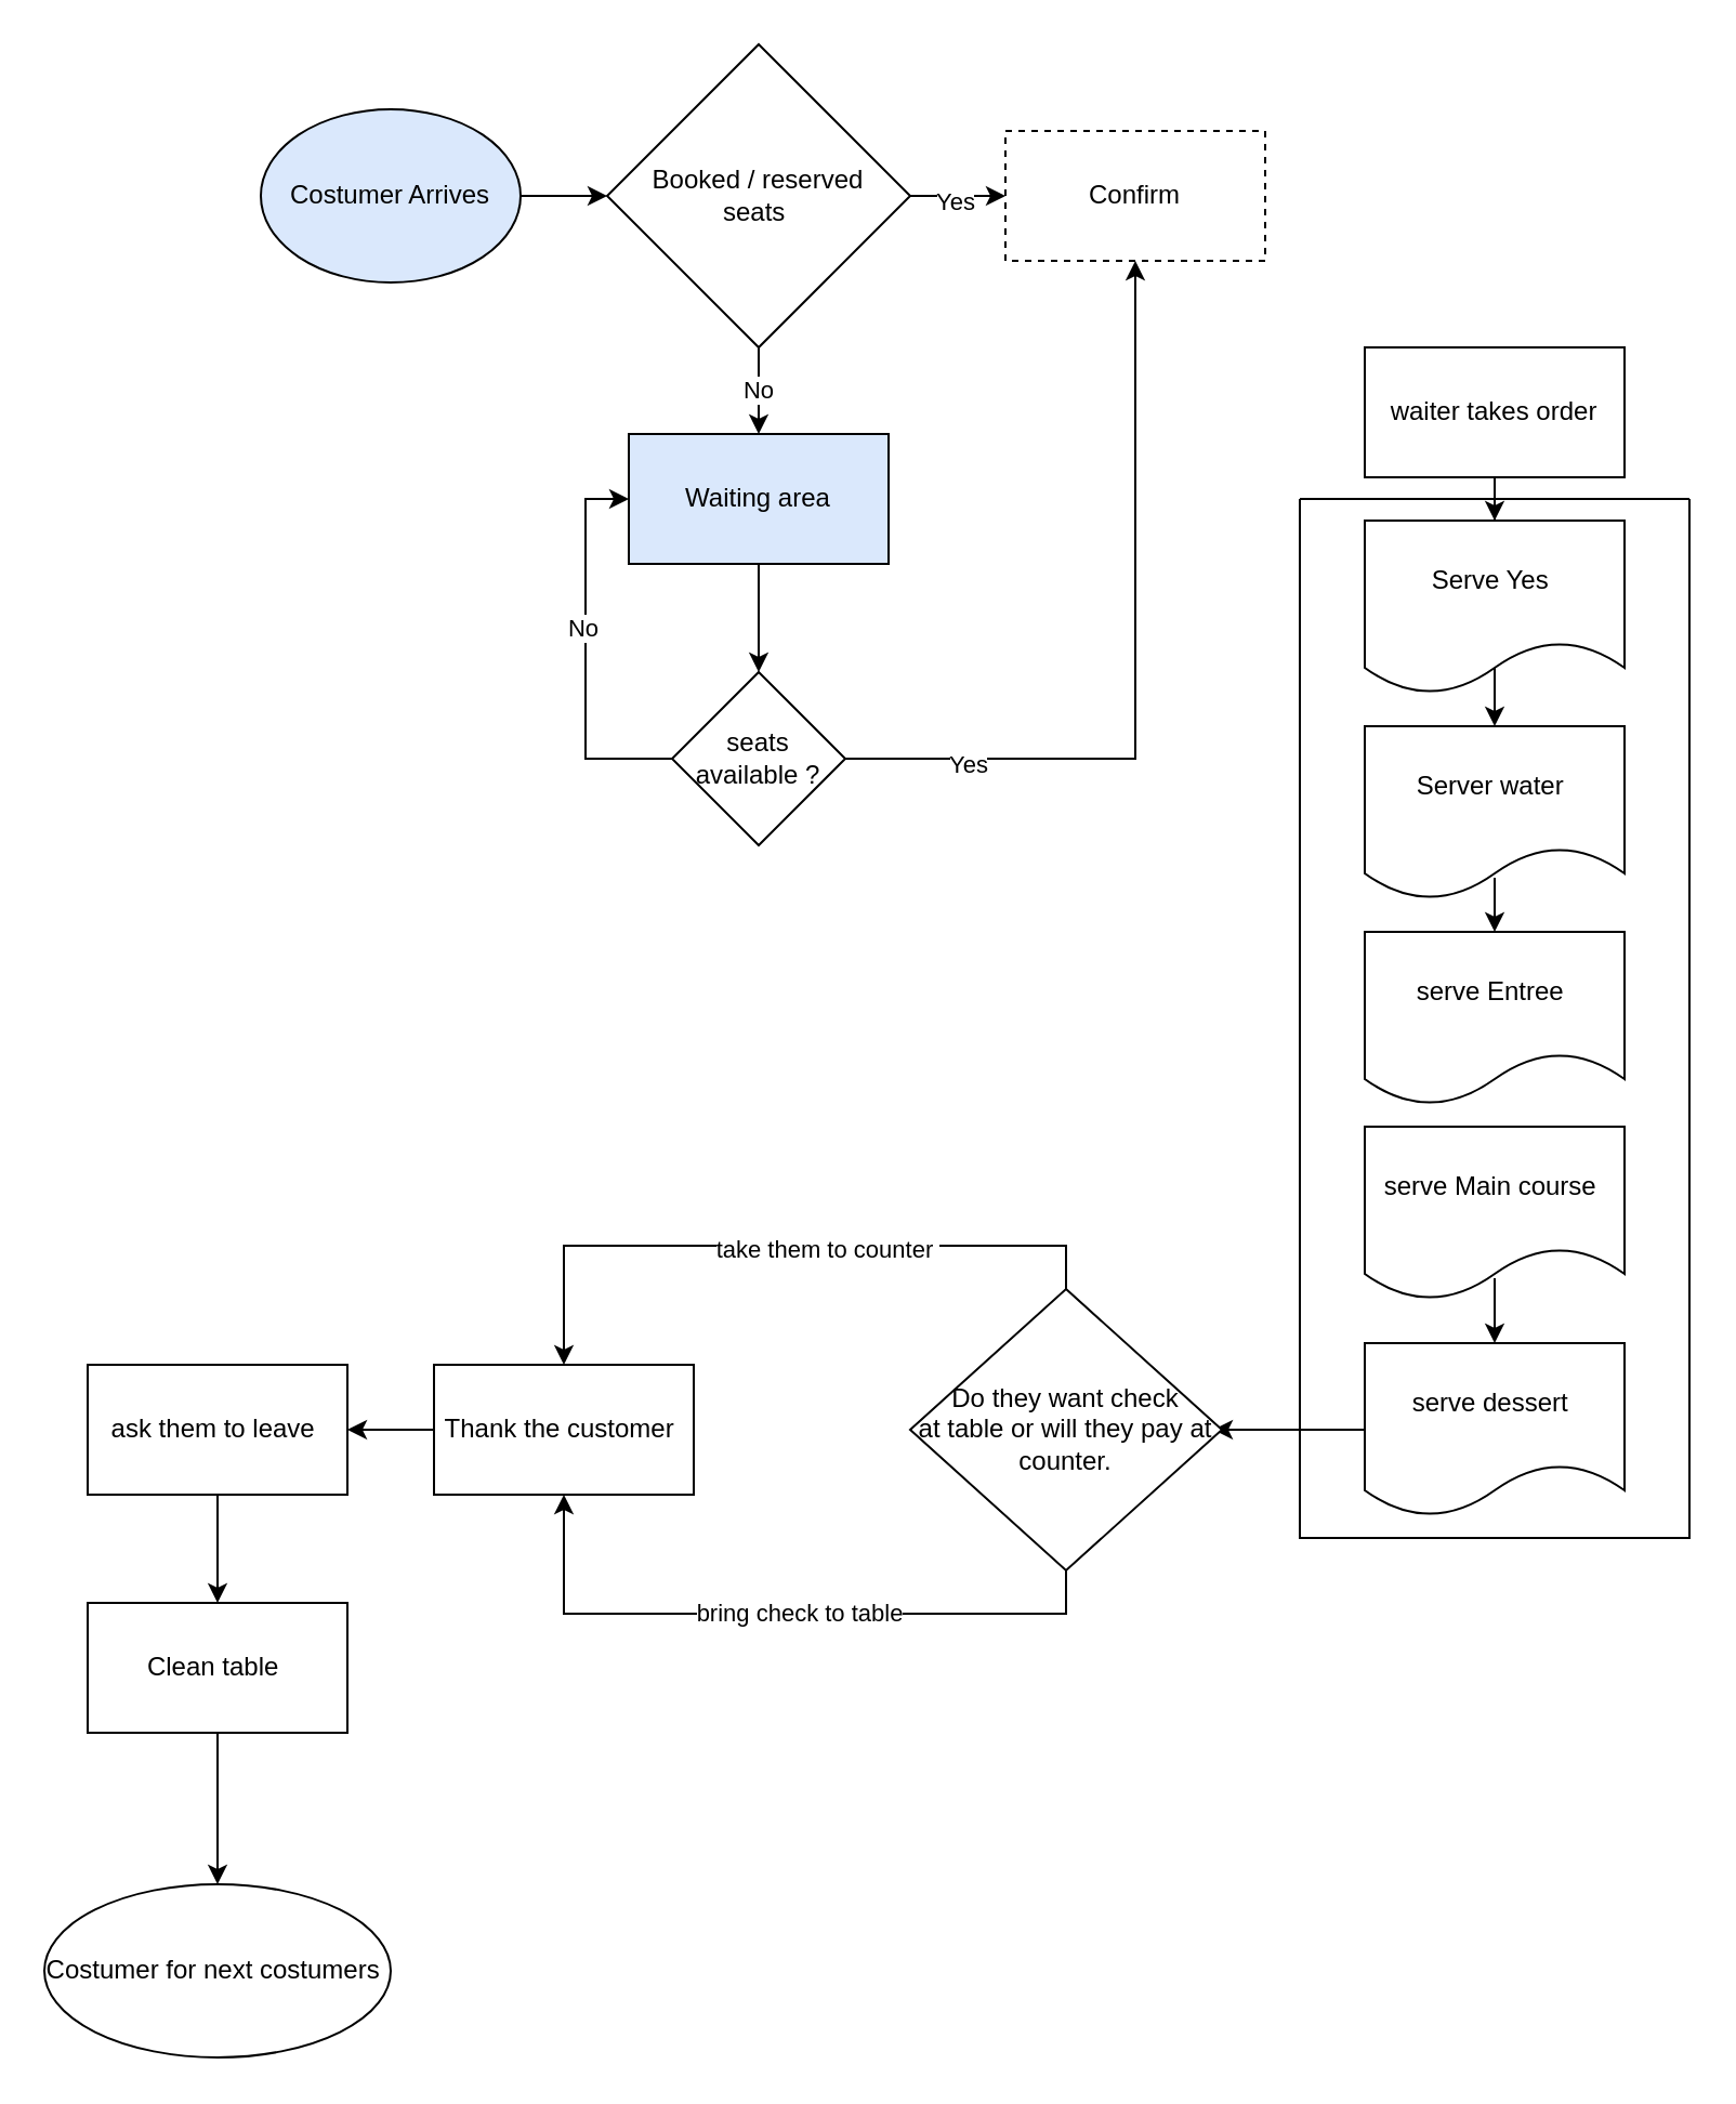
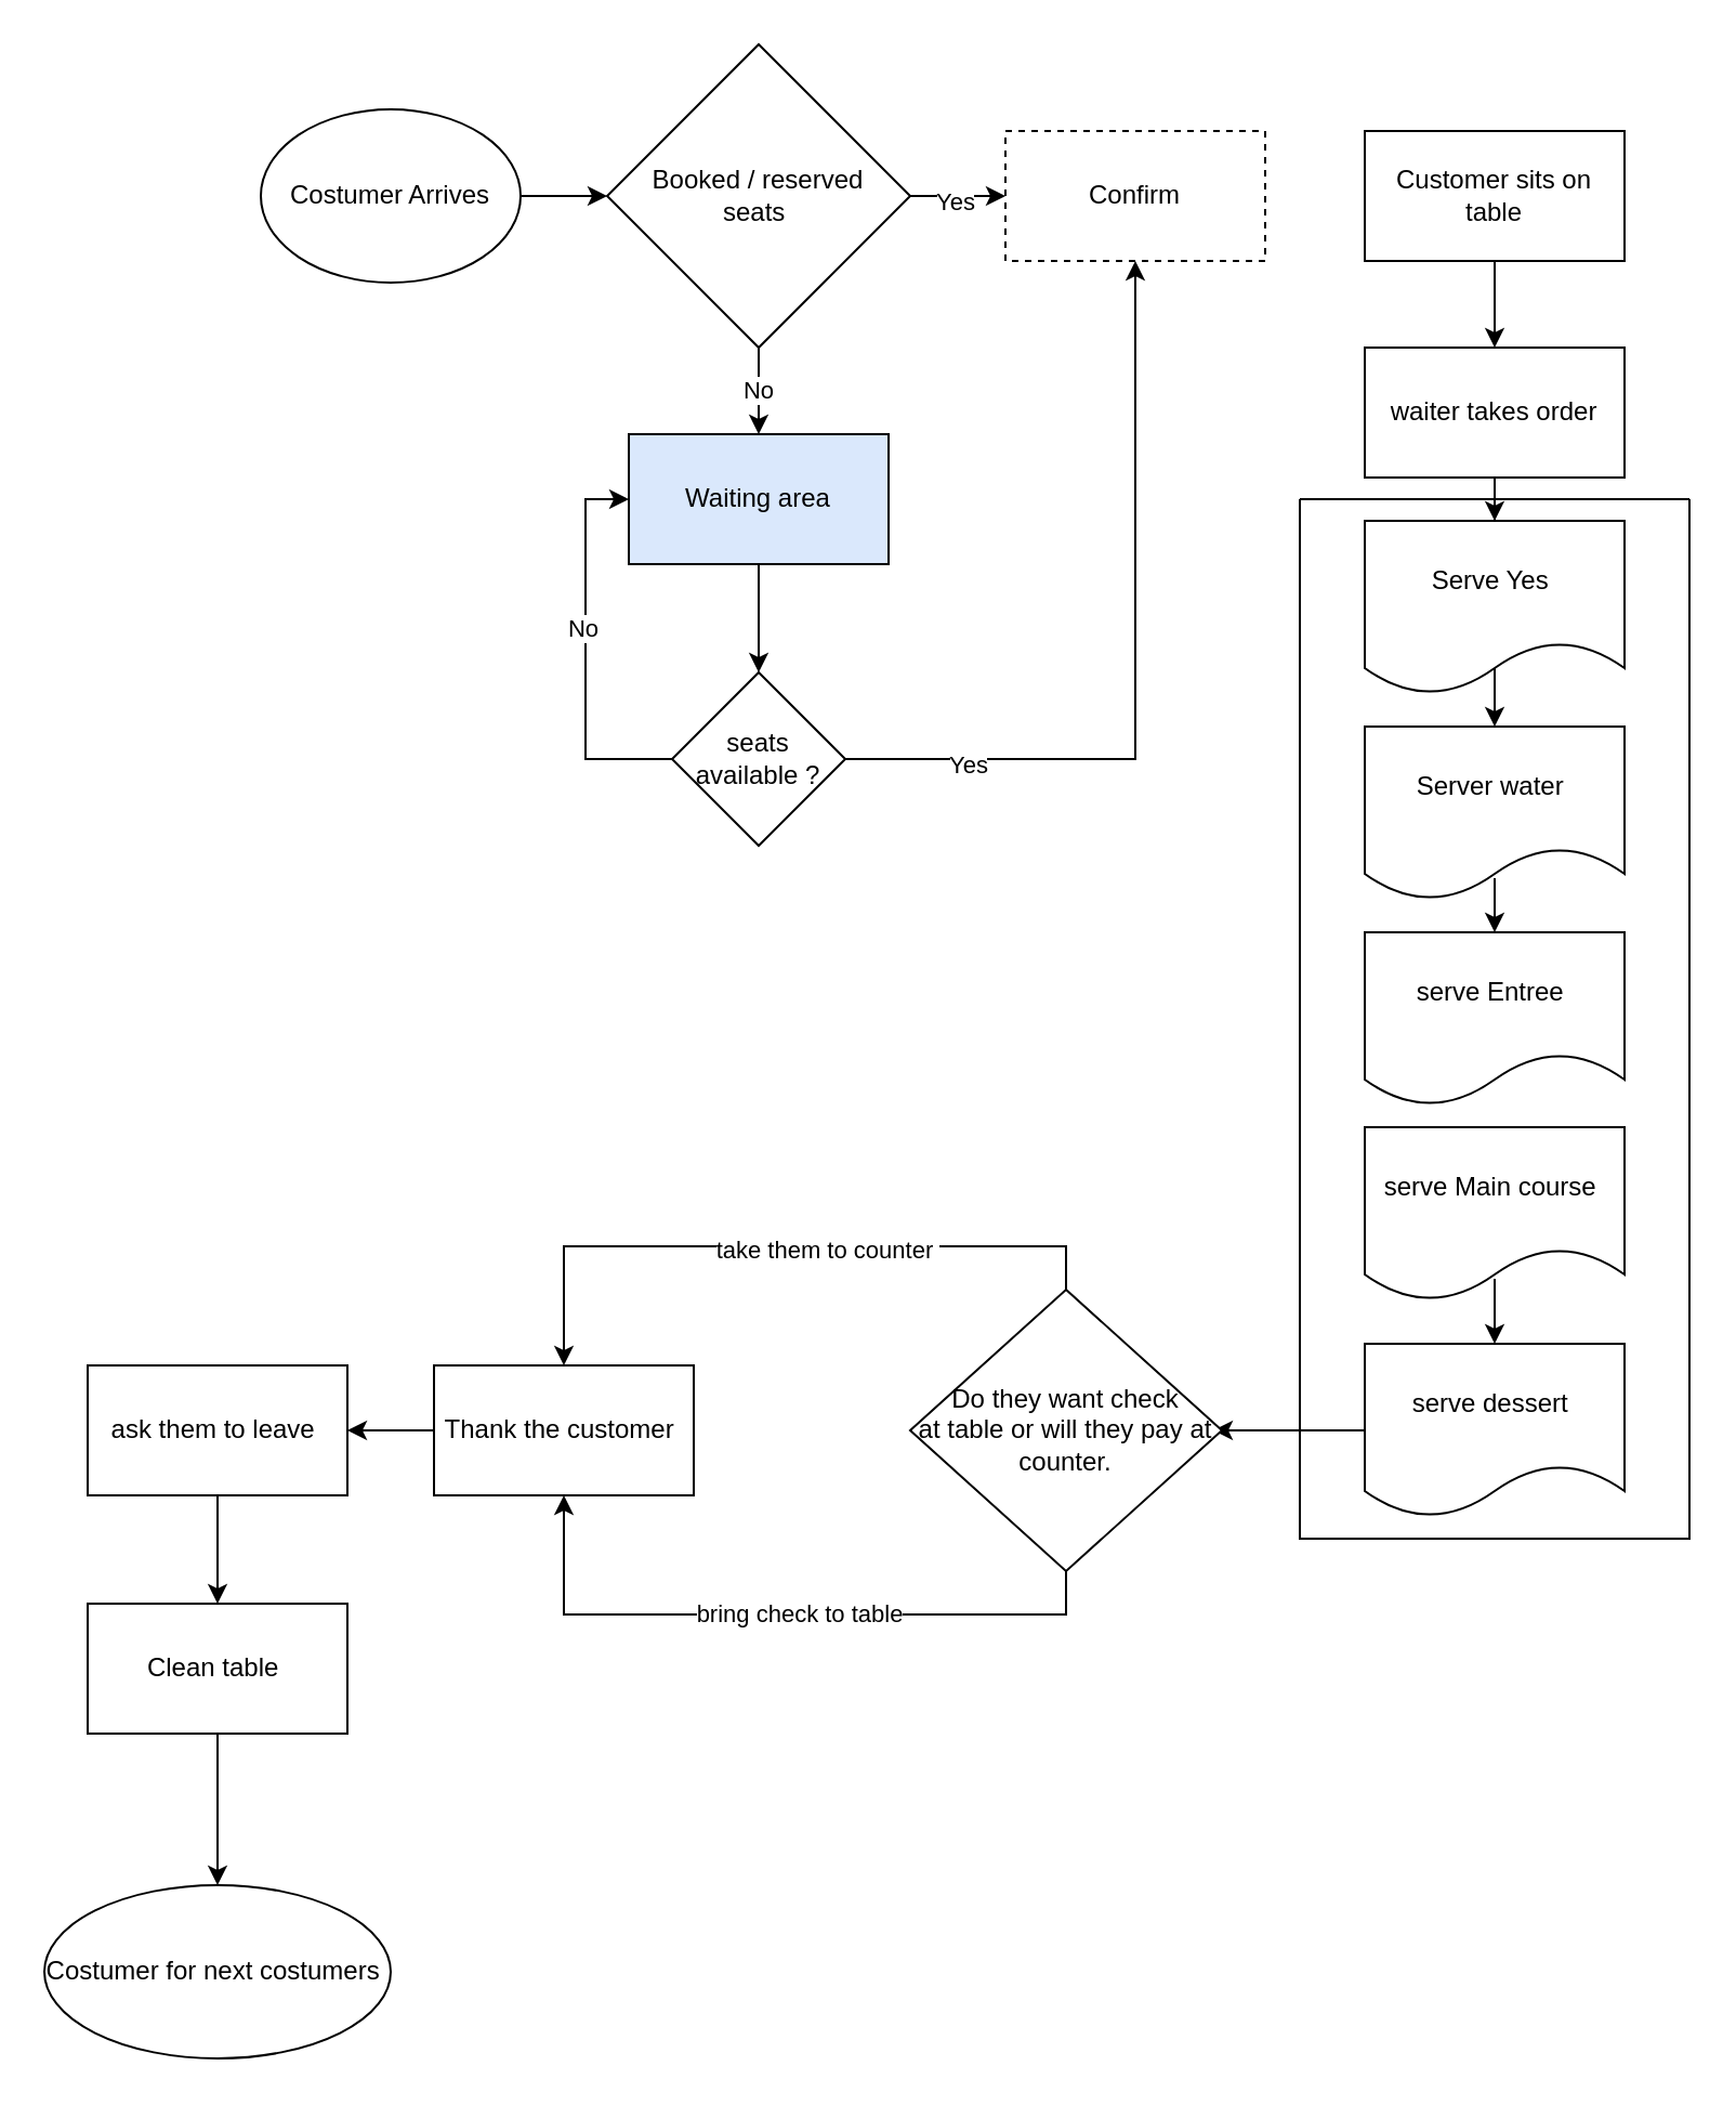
- <mxCell id="3" value="Costumer Arrives" style="ellipse;whiteSpace=wrap;html=1;fillColor=#dae8fc;" parent="1" vertex="1"><mxGeometry x="120" y="50" width="120" height="80" as="geometry" /></mxCell>
+ <mxCell id="3" value="Costumer Arrives" style="ellipse;whiteSpace=wrap;html=1;" parent="1" vertex="1"><mxGeometry x="120" y="50" width="120" height="80" as="geometry" /></mxCell>
+ <mxCell id="17" value="Customer sits on table" style="rounded=0;whiteSpace=wrap;html=1;" vertex="1" parent="1"><mxGeometry x="630" y="60" width="120" height="60" as="geometry" /></mxCell>
+ <mxCell id="16" value="" style="edgeStyle=orthogonalEdgeStyle;rounded=0;orthogonalLoop=1;jettySize=auto;html=1;" edge="1" parent="1" source="17" target="19"><mxGeometry relative="1" as="geometry" /></mxCell>
